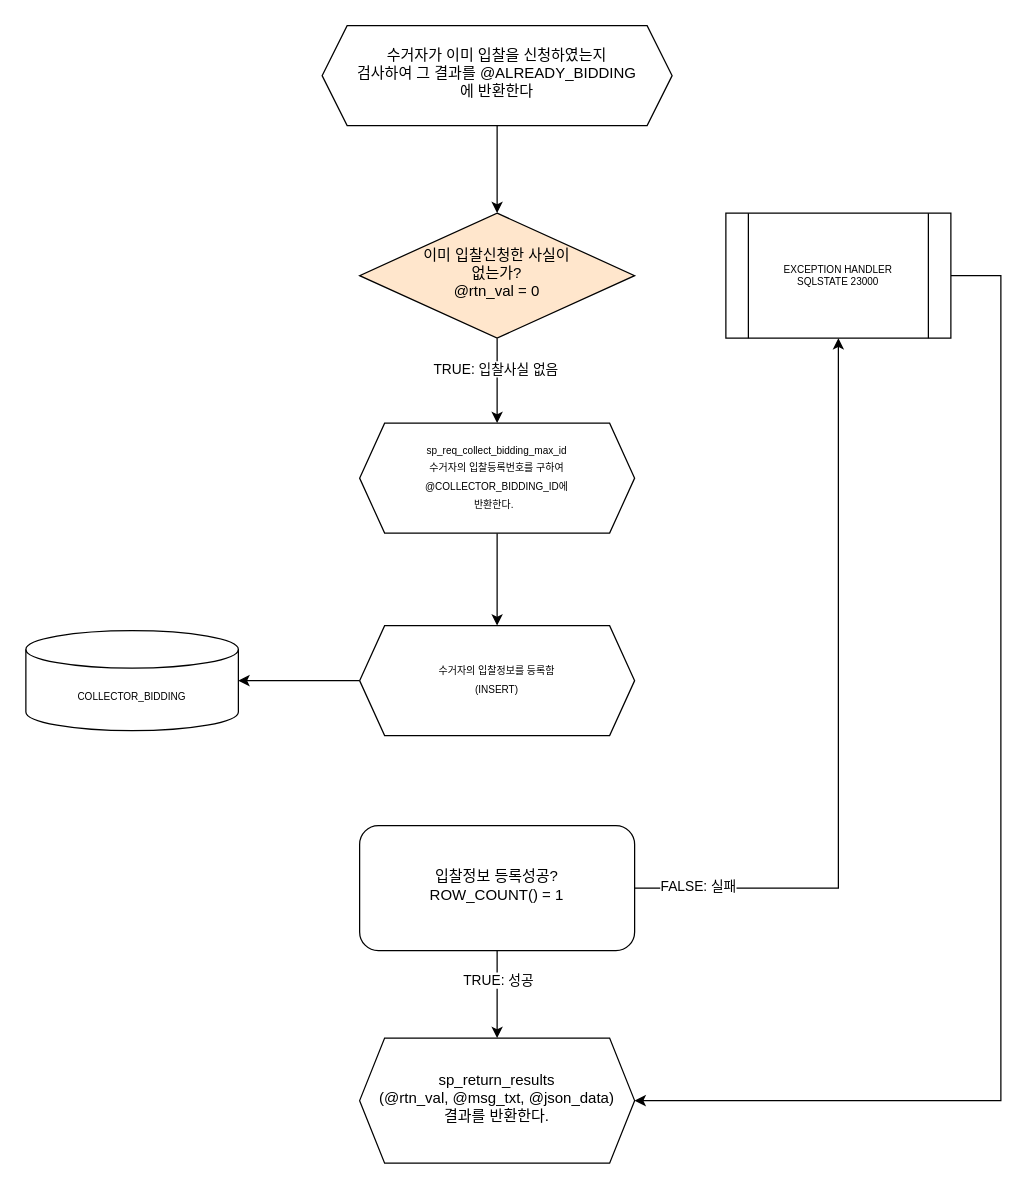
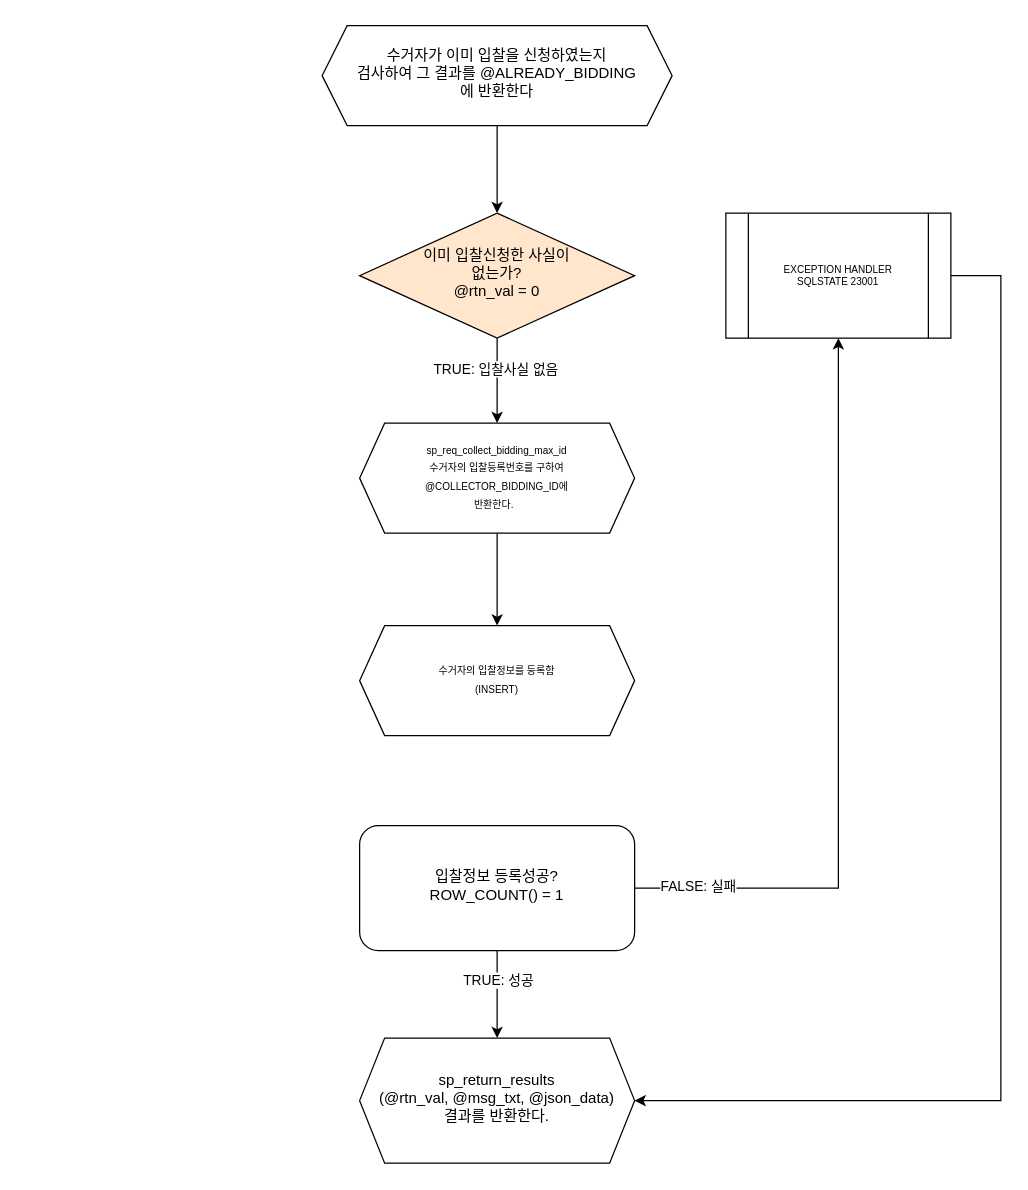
- <mxCell id="10" value="EXCEPTION HANDLER&lt;br&gt;SQLSTATE 23000" style="shape=process;whiteSpace=wrap;html=1;backgroundOutline=1;fontSize=8;" vertex="1" parent="1"><mxGeometry x="580" y="170" width="180" height="100" as="geometry" /></mxCell>
+ <mxCell id="10" value="EXCEPTION HANDLER&lt;br&gt;SQLSTATE 23001" style="shape=process;whiteSpace=wrap;html=1;backgroundOutline=1;fontSize=8;" vertex="1" parent="1"><mxGeometry x="580" y="170" width="180" height="100" as="geometry" /></mxCell>
- <mxCell id="13" value="COLLECTOR_BIDDING" style="shape=cylinder3;whiteSpace=wrap;html=1;boundedLbl=1;backgroundOutline=1;size=15;fontSize=8;" vertex="1" parent="1"><mxGeometry x="20" y="504" width="170" height="80" as="geometry" /></mxCell>
- <mxCell id="11" value="" style="edgeStyle=orthogonalEdgeStyle;rounded=0;orthogonalLoop=1;jettySize=auto;html=1;" edge="1" parent="1" source="12" target="13"><mxGeometry relative="1" as="geometry" /></mxCell>
